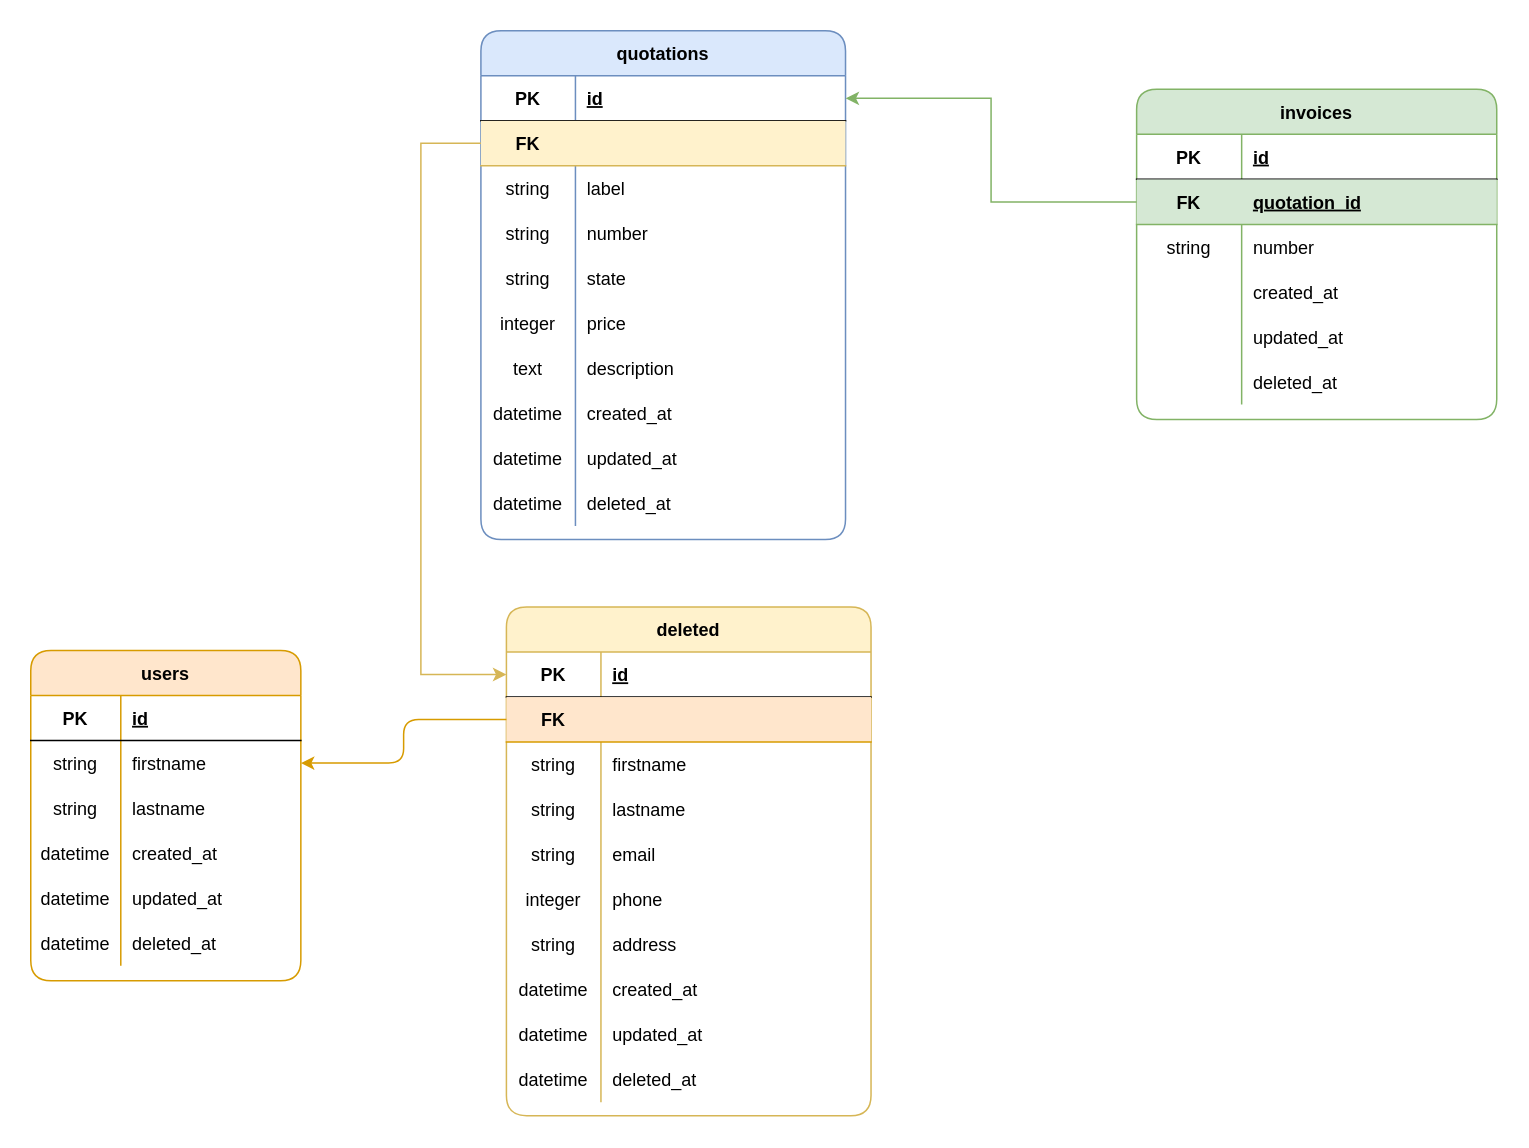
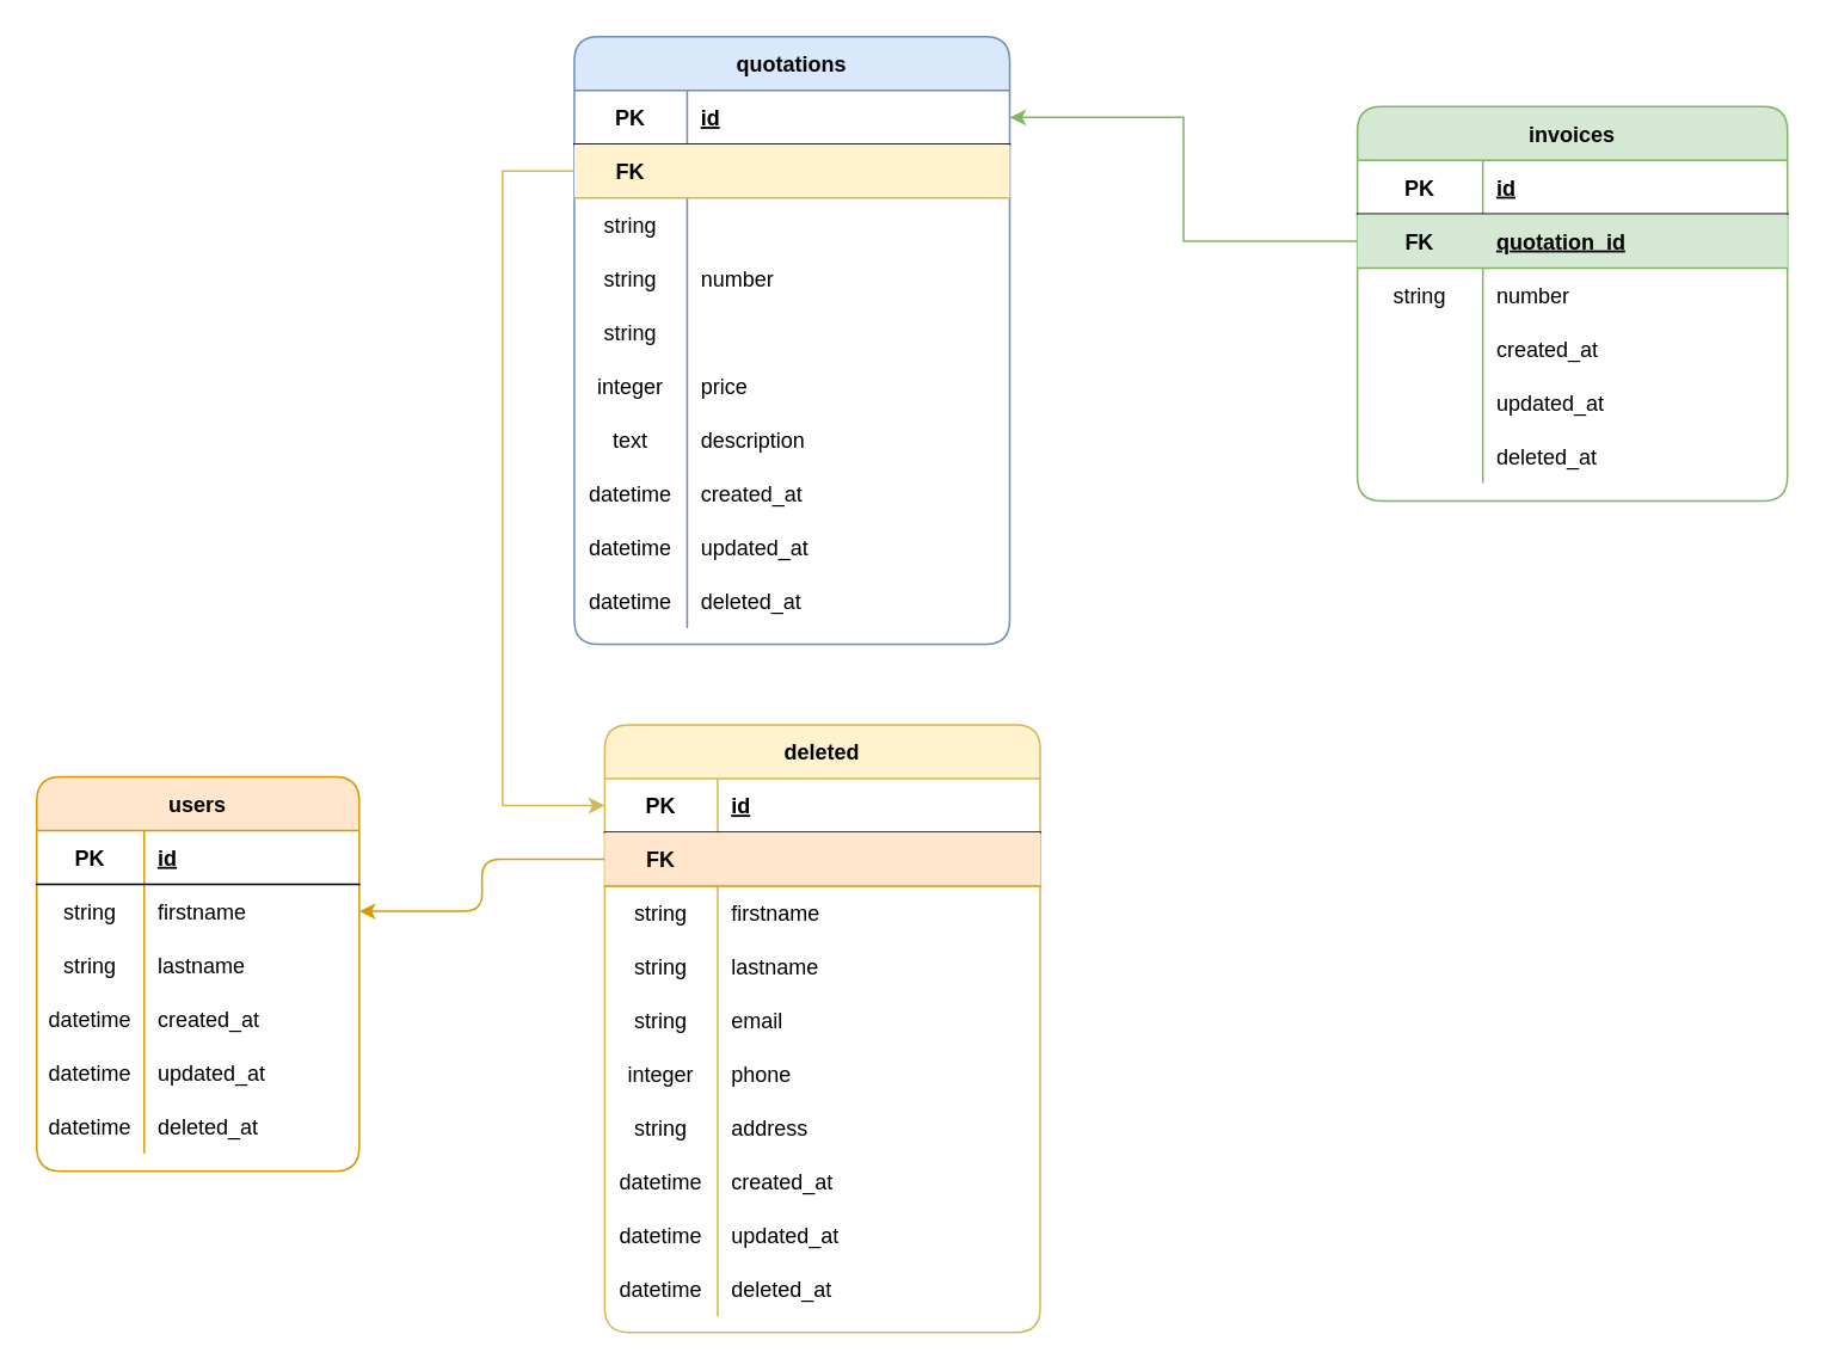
- <mxCell id="79" value="label" style="shape=partialRectangle;connectable=0;fillColor=none;top=0;left=0;bottom=0;right=0;align=left;spacingLeft=6;overflow=hidden;" vertex="1" parent="77"><mxGeometry x="63" width="180" height="30" as="geometry"><mxRectangle width="180" height="30" as="alternateBounds" /></mxGeometry></mxCell>
- <mxCell id="85" value="state" style="shape=partialRectangle;connectable=0;fillColor=none;top=0;left=0;bottom=0;right=0;align=left;spacingLeft=6;overflow=hidden;" vertex="1" parent="83"><mxGeometry x="63" width="180" height="30" as="geometry"><mxRectangle width="180" height="30" as="alternateBounds" /></mxGeometry></mxCell>
